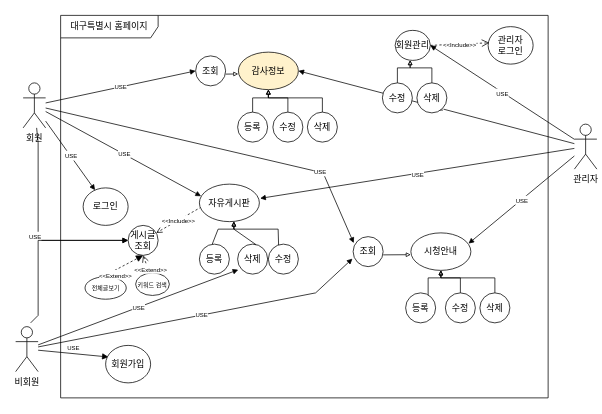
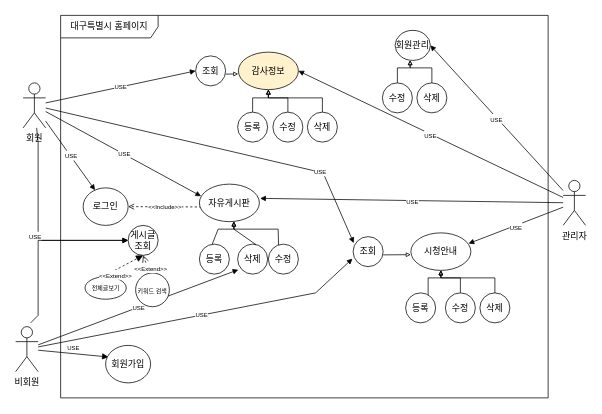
- <mxCell id="69" value="&lt;font style=&quot;font-size: 8px;&quot;&gt;&amp;lt;&amp;lt;Include&amp;gt;&amp;gt;&lt;/font&gt;" style="endArrow=open;endSize=8;dashed=1;html=1;rounded=0;entryX=0.026;entryY=0.431;entryDx=0;entryDy=0;entryPerimeter=0;exitX=1;exitY=0.5;exitDx=0;exitDy=0;" edge="1" parent="1" source="62" target="60"><mxGeometry x="0.003" width="160" relative="1" as="geometry"><mxPoint x="570" y="110" as="sourcePoint" /><mxPoint x="520" y="180" as="targetPoint" /><mxPoint as="offset" /></mxGeometry></mxCell>
- <mxCell id="60" value="관리자&lt;div&gt;로그인&lt;/div&gt;" style="strokeWidth=1;html=1;shape=mxgraph.flowchart.start_1;whiteSpace=wrap;" vertex="1" parent="1"><mxGeometry x="650" y="35" width="60" height="50" as="geometry" /></mxCell>
- <mxCell id="4" value="관리자" style="shape=umlActor;verticalLabelPosition=bottom;verticalAlign=top;html=1;outlineConnect=0;" vertex="1" parent="1"><mxGeometry x="765" y="165" width="30" height="60" as="geometry" /></mxCell>
+ <mxCell id="4" value="관리자" style="shape=umlActor;verticalLabelPosition=bottom;verticalAlign=top;html=1;outlineConnect=0;" vertex="1" parent="1"><mxGeometry x="750" y="240" width="30" height="60" as="geometry" /></mxCell>
- <mxCell id="33" value="&lt;font style=&quot;font-size: 8px;&quot;&gt;&amp;lt;&amp;lt;Include&amp;gt;&amp;gt;&lt;/font&gt;" style="endArrow=open;endSize=6;dashed=1;html=1;rounded=0;exitX=0.034;exitY=0.609;exitDx=0;exitDy=0;exitPerimeter=0;" edge="1" parent="1" source="40" target="52"><mxGeometry width="160" relative="1" as="geometry"><mxPoint x="200" y="190" as="sourcePoint" /><mxPoint x="360" y="190" as="targetPoint" /></mxGeometry></mxCell>
+ <mxCell id="33" value="&lt;font style=&quot;font-size: 8px;&quot;&gt;&amp;lt;&amp;lt;Include&amp;gt;&amp;gt;&lt;/font&gt;" style="endArrow=open;endSize=6;dashed=1;html=1;rounded=0;exitX=0.034;exitY=0.609;exitDx=0;exitDy=0;entryX=1;entryY=0.5;entryDx=0;entryDy=0;entryPerimeter=0;exitPerimeter=0;" edge="1" parent="1" source="40" target="17"><mxGeometry width="160" relative="1" as="geometry"><mxPoint x="200" y="190" as="sourcePoint" /><mxPoint x="360" y="190" as="targetPoint" /></mxGeometry></mxCell>
- <mxCell id="54" value="&lt;font style=&quot;font-size: 8px;&quot;&gt;키워드 검색&lt;/font&gt;" style="strokeWidth=1;html=1;shape=mxgraph.flowchart.start_1;whiteSpace=wrap;" vertex="1" parent="1"><mxGeometry x="180" y="363.45" width="45" height="30" as="geometry" /></mxCell>
+ <mxCell id="54" value="&lt;font style=&quot;font-size: 8px;&quot;&gt;키워드 검색&lt;/font&gt;" style="strokeWidth=1;html=1;shape=mxgraph.flowchart.start_1;whiteSpace=wrap;" vertex="1" parent="1"><mxGeometry x="180" y="363.45" width="45" height="45" as="geometry" /></mxCell>
